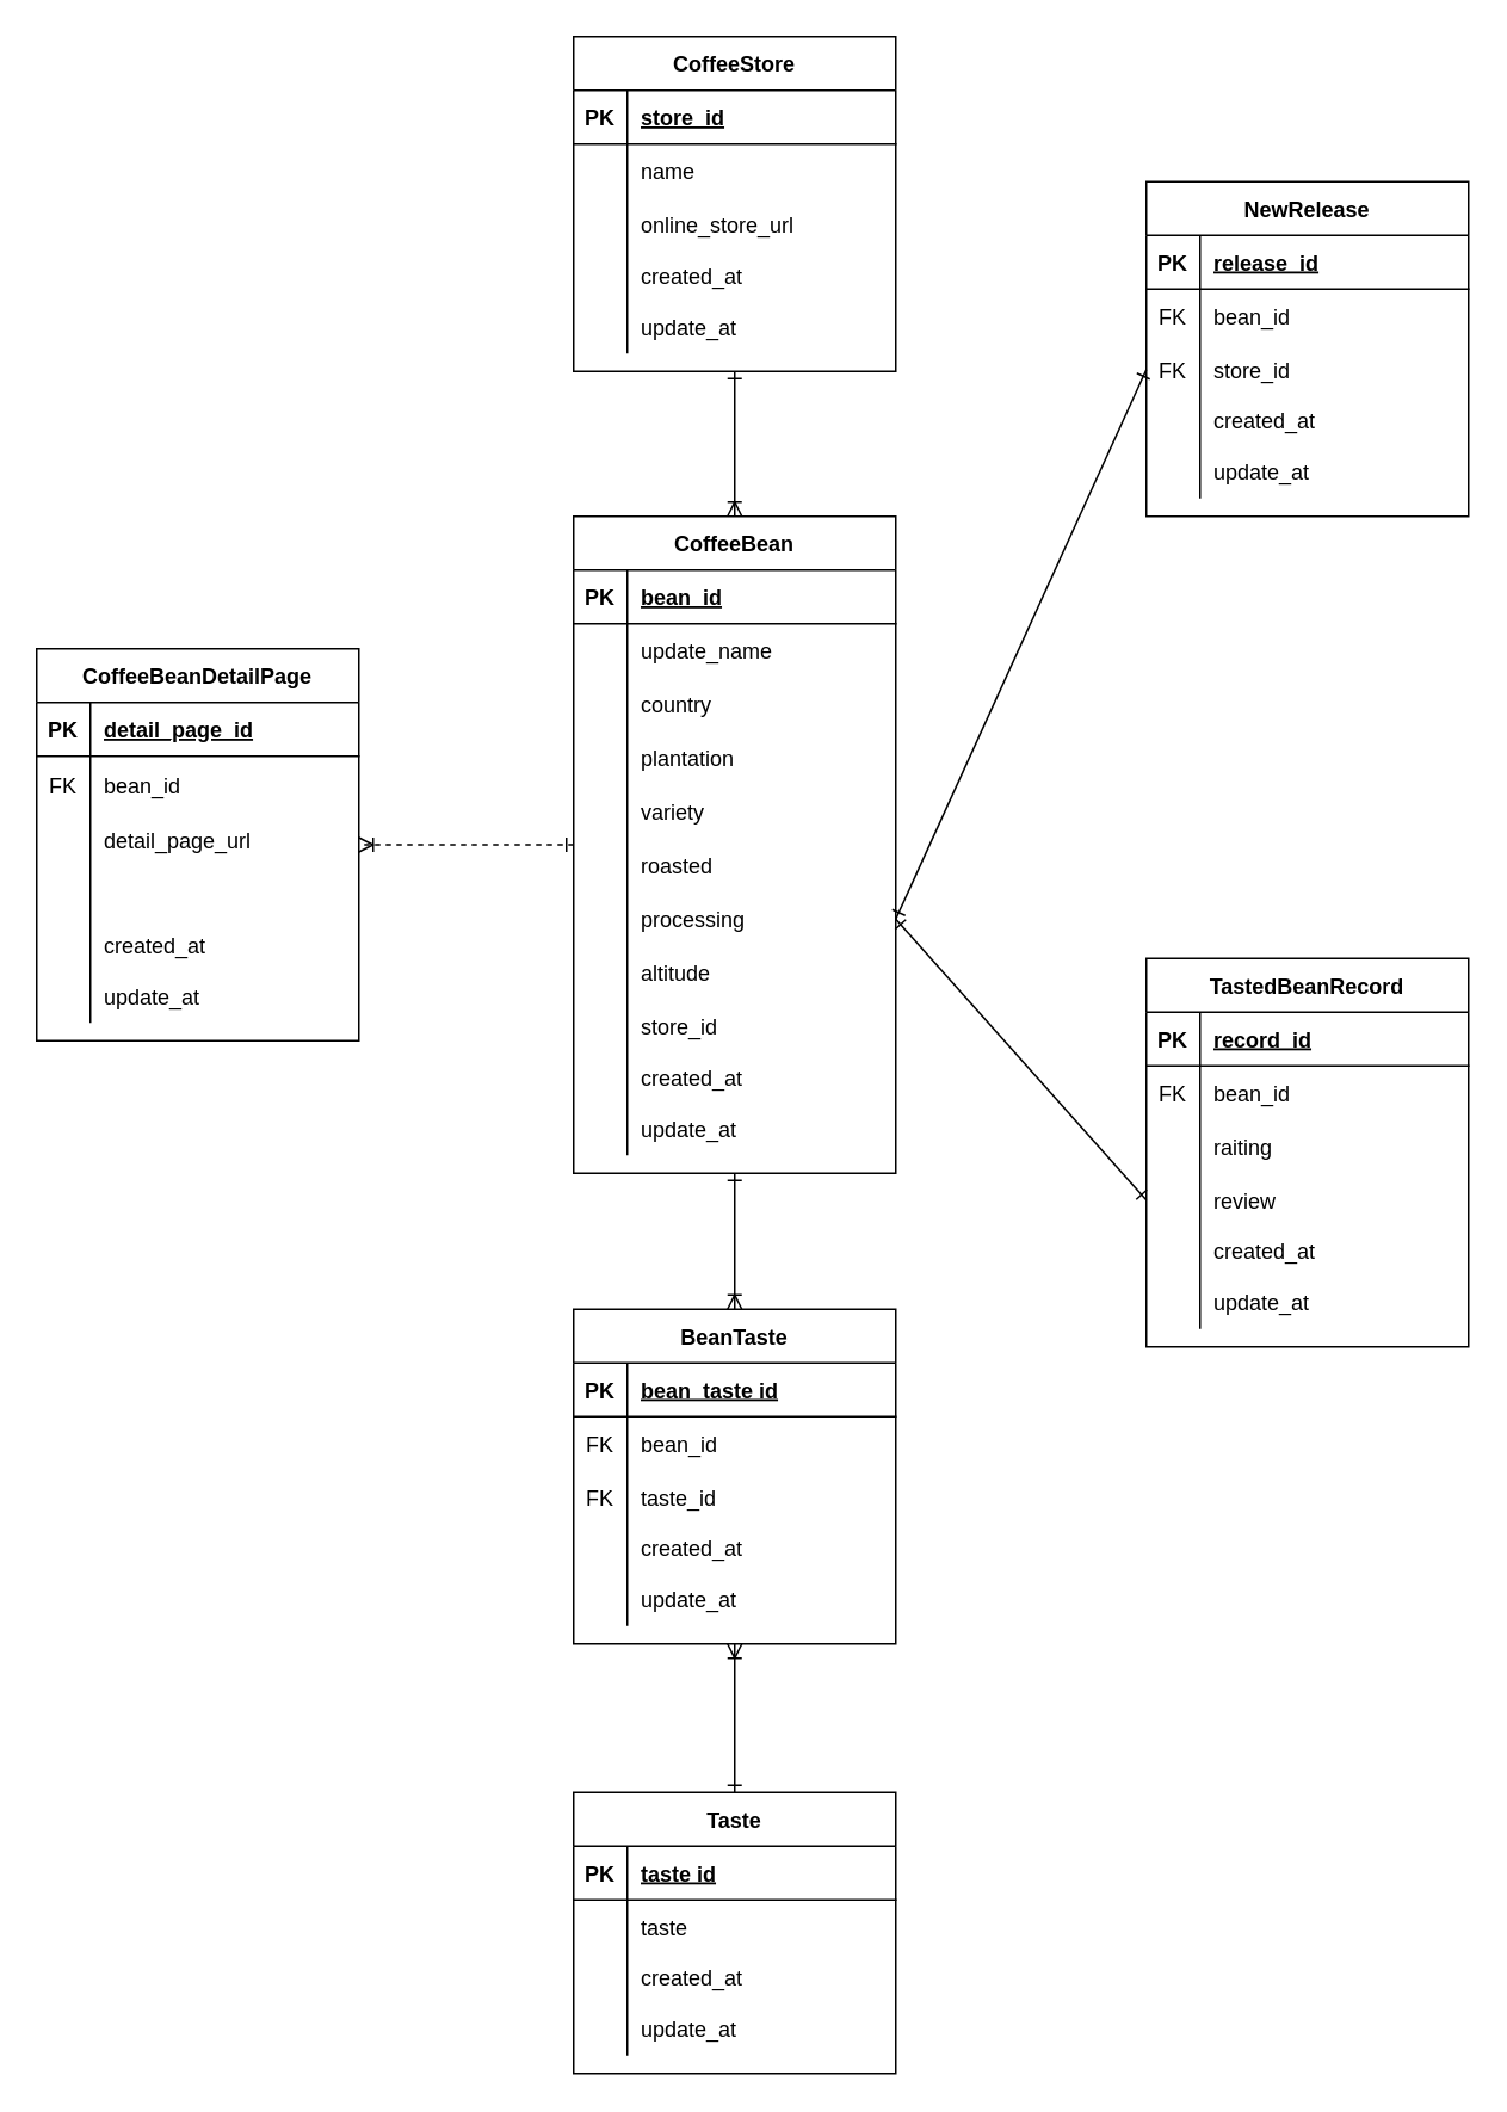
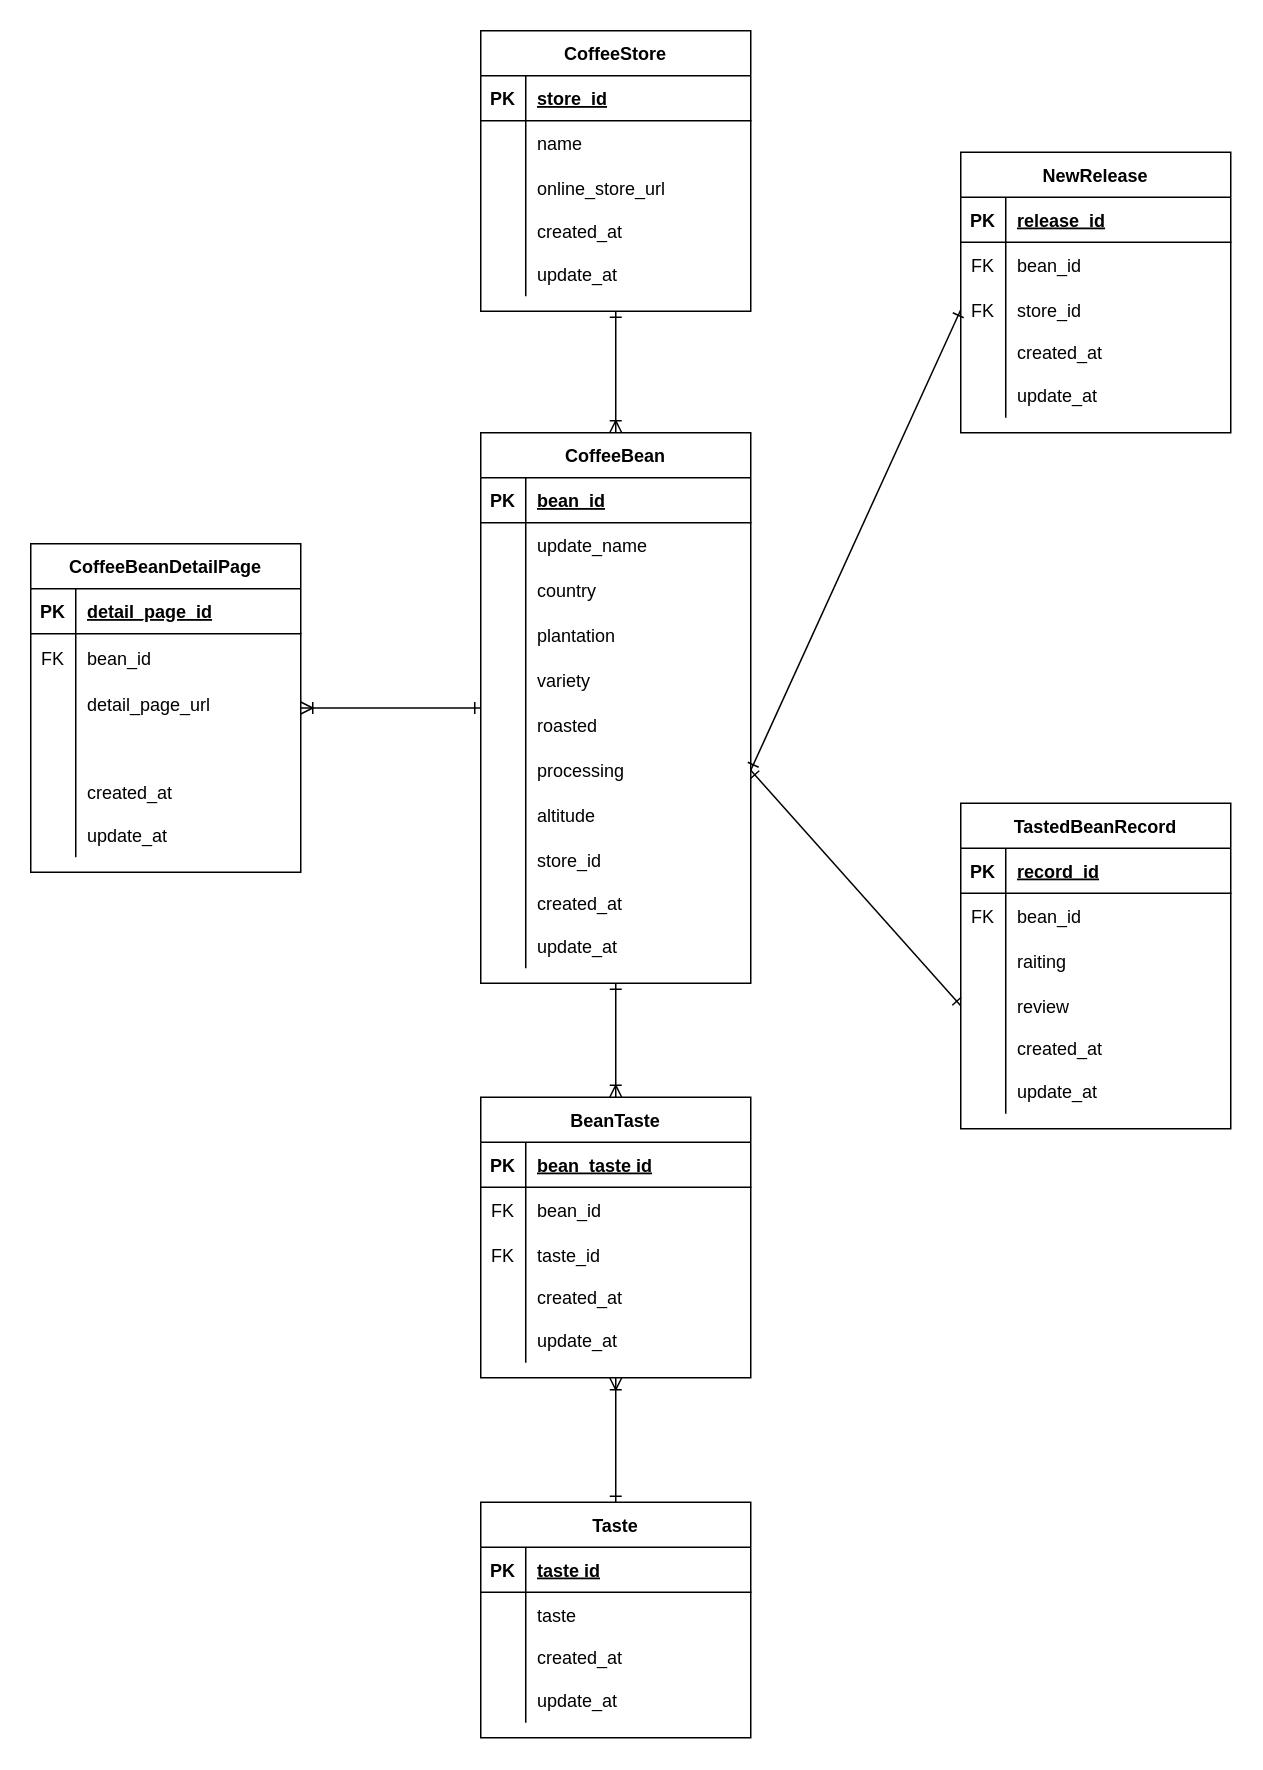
- <mxCell id="20" value="" style="edgeStyle=none;html=1;startArrow=ERone;startFill=0;endArrow=ERoneToMany;endFill=0;dashed=1;" edge="1" parent="1" source="21" target="122"><mxGeometry relative="1" as="geometry" /></mxCell>
+ <mxCell id="20" value="" style="edgeStyle=none;html=1;startArrow=ERone;startFill=0;endArrow=ERoneToMany;endFill=0;" edge="1" parent="1" source="21" target="122"><mxGeometry relative="1" as="geometry" /></mxCell>
